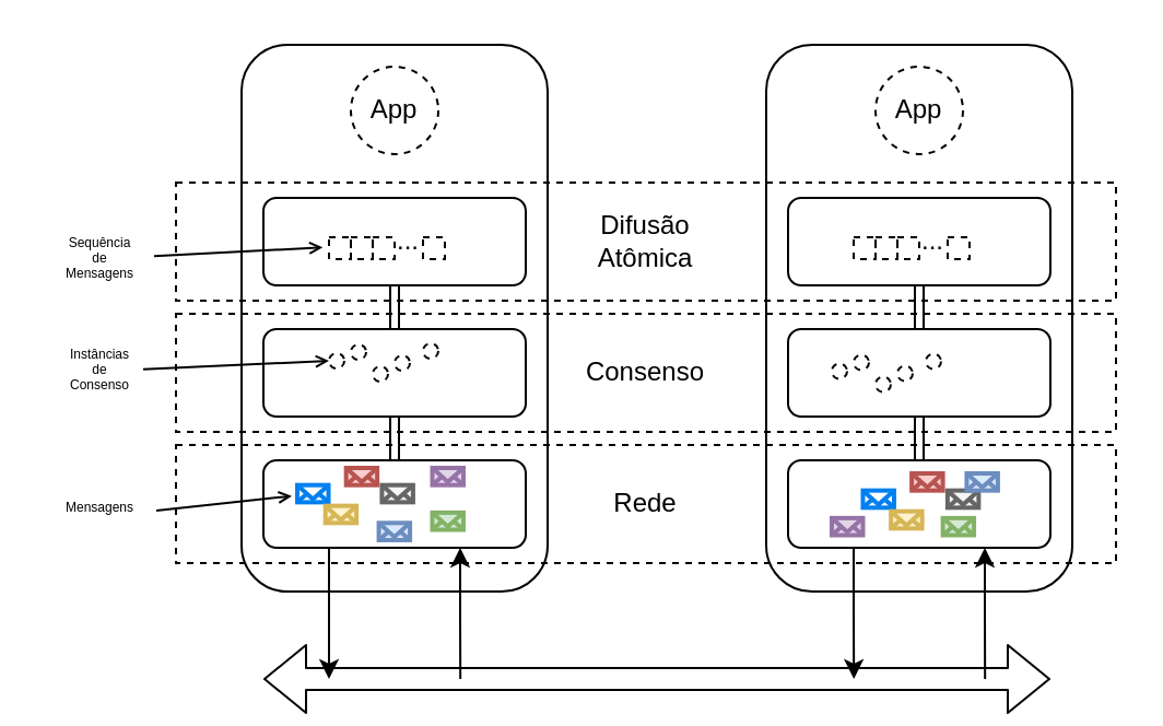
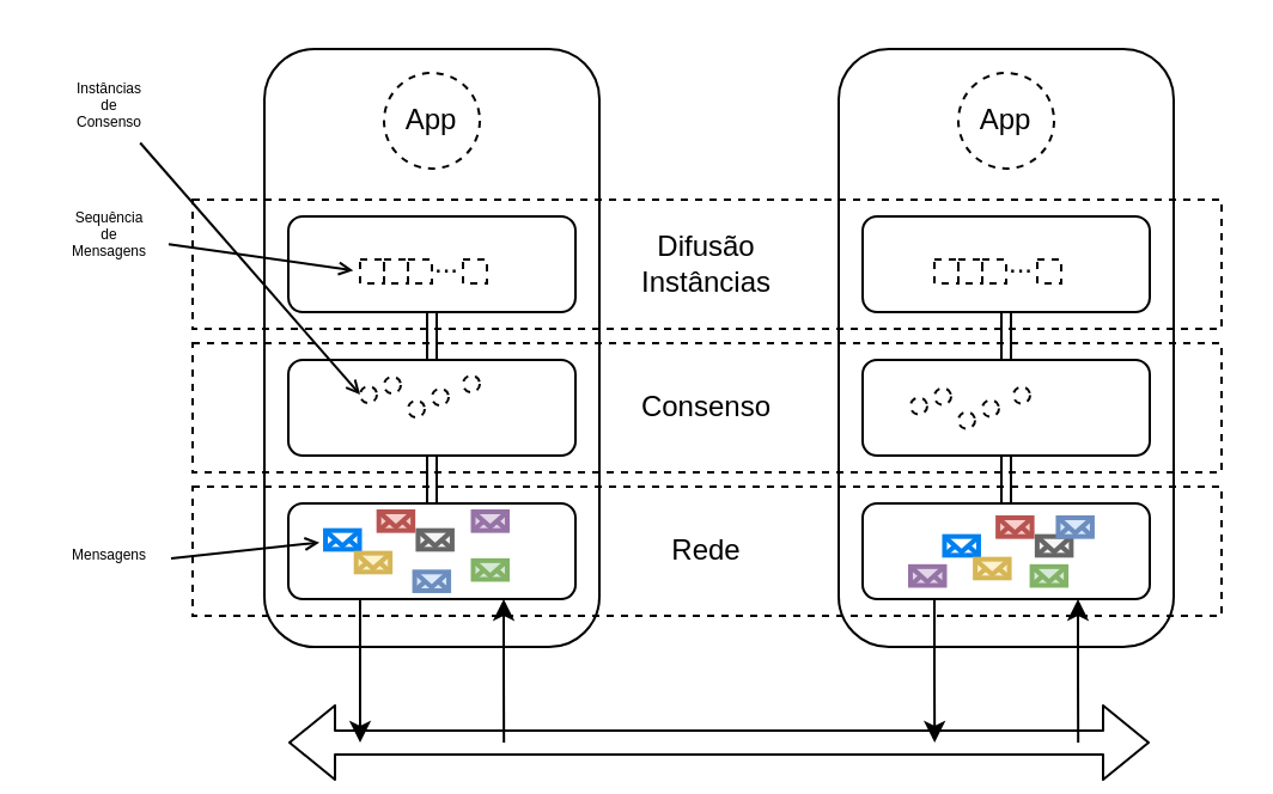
- <mxCell id="6" value="Difusão&lt;br&gt;Atômica" style="rounded=0;whiteSpace=wrap;html=1;dashed=1;fillColor=none;" parent="1" vertex="1"><mxGeometry x="80" y="83" width="430" height="54" as="geometry" /></mxCell>
+ <mxCell id="6" value="Difusão&lt;br&gt;Instâncias" style="rounded=0;whiteSpace=wrap;html=1;dashed=1;fillColor=none;" parent="1" vertex="1"><mxGeometry x="80" y="83" width="430" height="54" as="geometry" /></mxCell>
- <mxCell id="37" value="Sequência&lt;br style=&quot;font-size: 6px;&quot;&gt;de&lt;br style=&quot;font-size: 6px;&quot;&gt;Mensagens" style="text;html=1;align=center;verticalAlign=middle;resizable=0;points=[];autosize=1;fontSize=6;" parent="1" vertex="1"><mxGeometry x="20" y="103" width="50" height="30" as="geometry" /></mxCell>
+ <mxCell id="37" value="Sequência&lt;br style=&quot;font-size: 6px;&quot;&gt;de&lt;br style=&quot;font-size: 6px;&quot;&gt;Mensagens" style="text;html=1;align=center;verticalAlign=middle;resizable=0;points=[];autosize=1;fontSize=6;" parent="1" vertex="1"><mxGeometry x="20" y="83" width="50" height="30" as="geometry" /></mxCell>
- <mxCell id="49" value="Instâncias&lt;br&gt;de&lt;br&gt;Consenso" style="text;html=1;align=center;verticalAlign=middle;resizable=0;points=[];autosize=1;fontSize=6;" parent="1" vertex="1"><mxGeometry x="25" y="154.25" width="40" height="30" as="geometry" /></mxCell>
+ <mxCell id="49" value="Instâncias&lt;br&gt;de&lt;br&gt;Consenso" style="text;html=1;align=center;verticalAlign=middle;resizable=0;points=[];autosize=1;fontSize=6;" parent="1" vertex="1"><mxGeometry x="25" y="29.25" width="40" height="30" as="geometry" /></mxCell>
